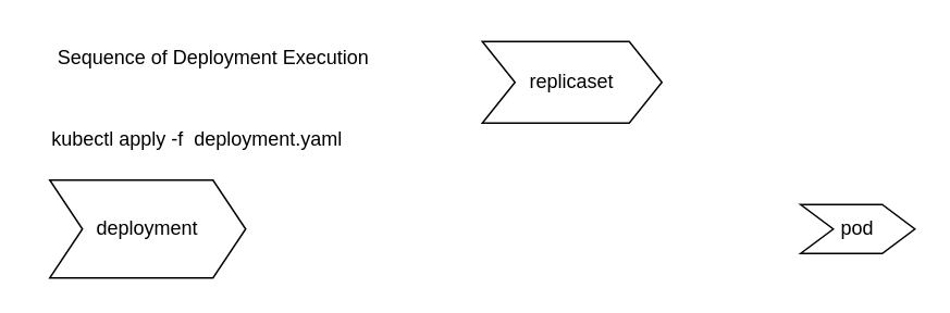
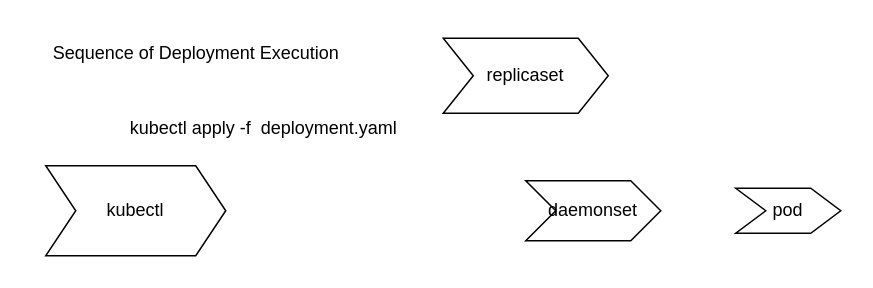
- <mxCell id="7" value="kubectl apply -f&amp;nbsp; deployment.yaml" style="text;html=1;align=center;verticalAlign=middle;resizable=0;points=[];autosize=1;strokeColor=none;fillColor=none;" parent="1" vertex="1"><mxGeometry x="20" y="70" width="200" height="30" as="geometry" /></mxCell>
+ <mxCell id="7" value="kubectl apply -f&amp;nbsp; deployment.yaml" style="text;html=1;align=center;verticalAlign=middle;resizable=0;points=[];autosize=1;strokeColor=none;fillColor=none;" parent="1" vertex="1"><mxGeometry x="75" y="70" width="200" height="30" as="geometry" /></mxCell>
- <mxCell id="2" value="deployment" style="shape=step;perimeter=stepPerimeter;whiteSpace=wrap;html=1;fixedSize=1;" parent="1" vertex="1"><mxGeometry x="30" y="110" width="120" height="60" as="geometry" /></mxCell>
+ <mxCell id="2" value="kubectl" style="shape=step;perimeter=stepPerimeter;whiteSpace=wrap;html=1;fixedSize=1;" parent="1" vertex="1"><mxGeometry x="30" y="110" width="120" height="60" as="geometry" /></mxCell>
+ <mxCell id="4" value="daemonset" style="shape=step;perimeter=stepPerimeter;whiteSpace=wrap;html=1;fixedSize=1;" parent="1" vertex="1"><mxGeometry x="350" y="120" width="90" height="40" as="geometry" /></mxCell>
